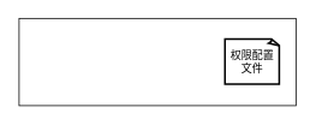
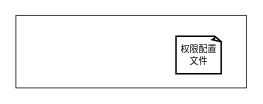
- <mxCell id="3" value="权限配置文件" style="whiteSpace=wrap;html=1;shape=mxgraph.basic.document;strokeWidth=2;" vertex="1" parent="1"><mxGeometry x="249" y="43" width="61" height="50" as="geometry" /></mxCell>
+ <mxCell id="3" value="权限配置文件" style="whiteSpace=wrap;html=1;shape=mxgraph.basic.document;strokeWidth=2;" vertex="1" parent="1"><mxGeometry x="234" y="48" width="61" height="50" as="geometry" /></mxCell>
